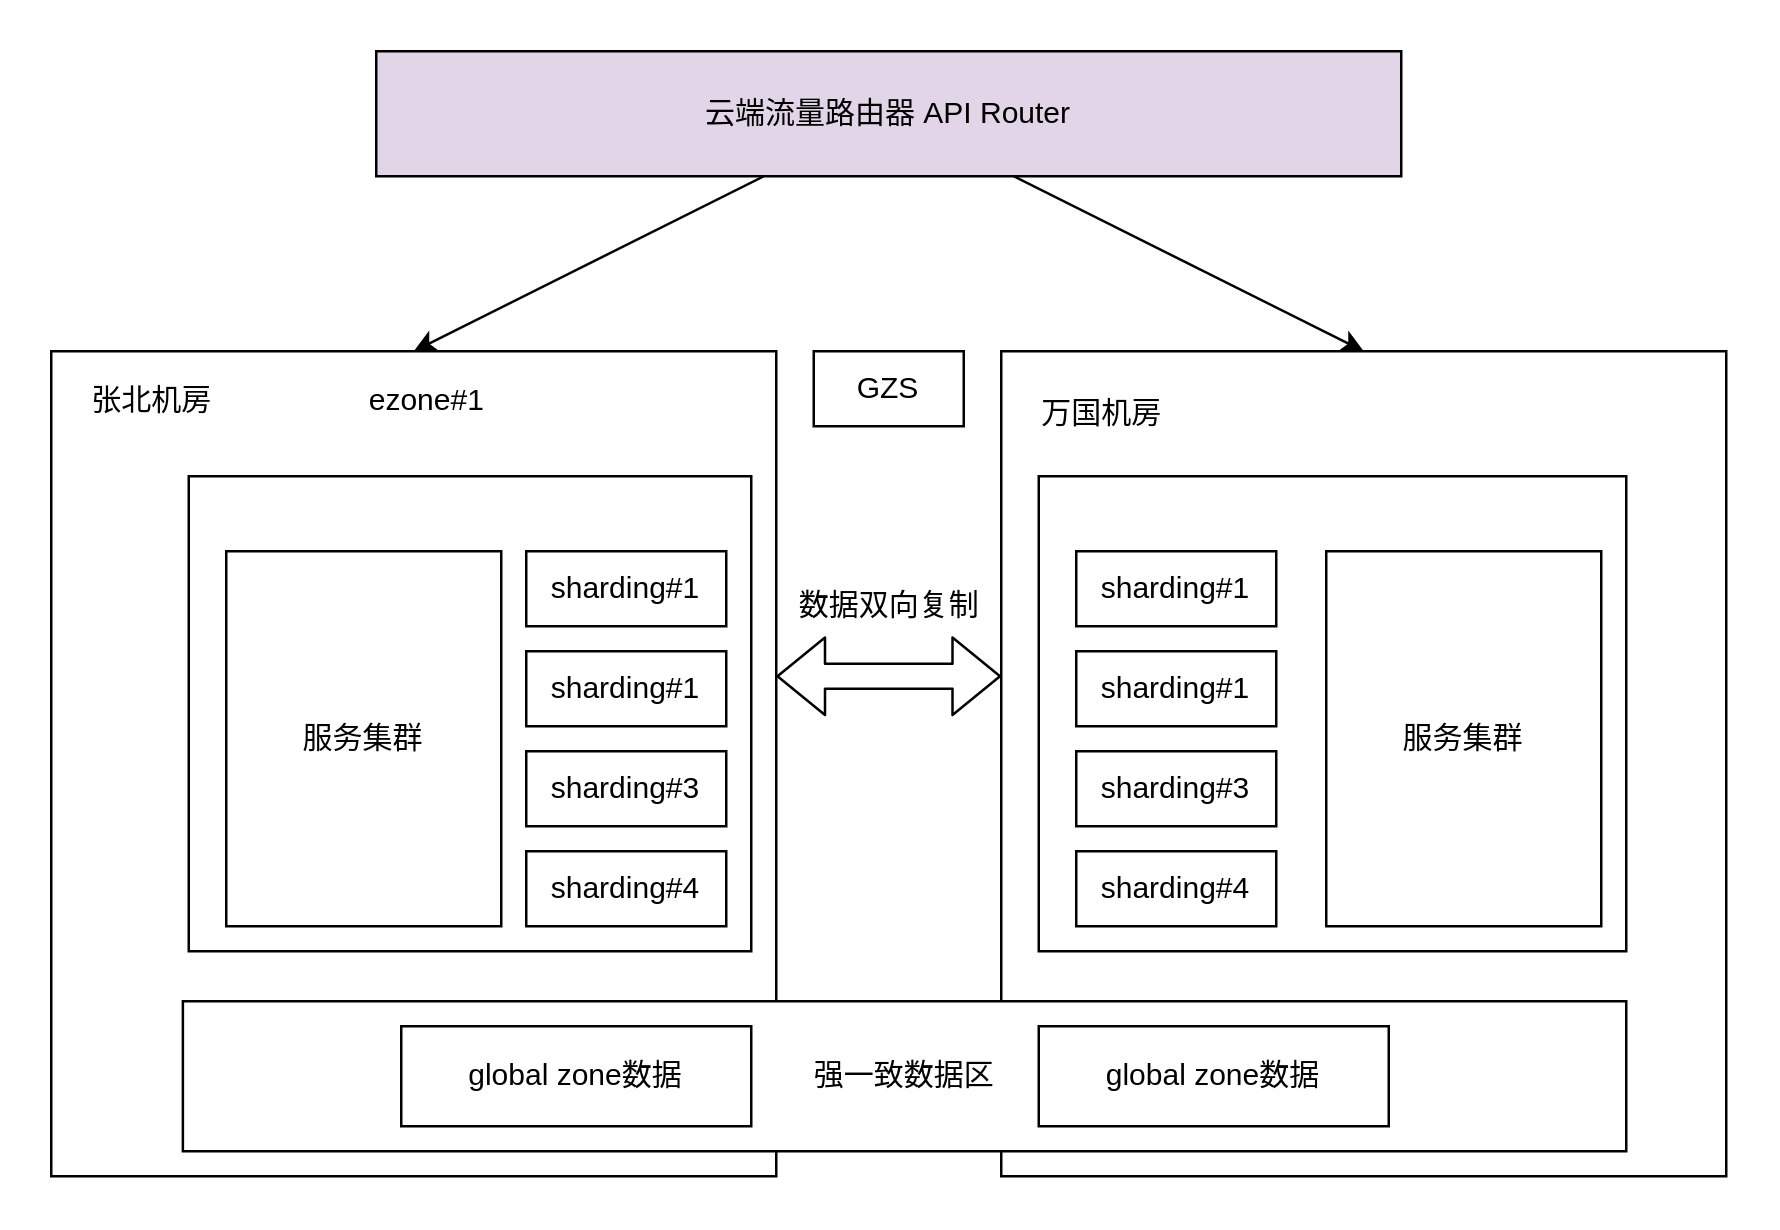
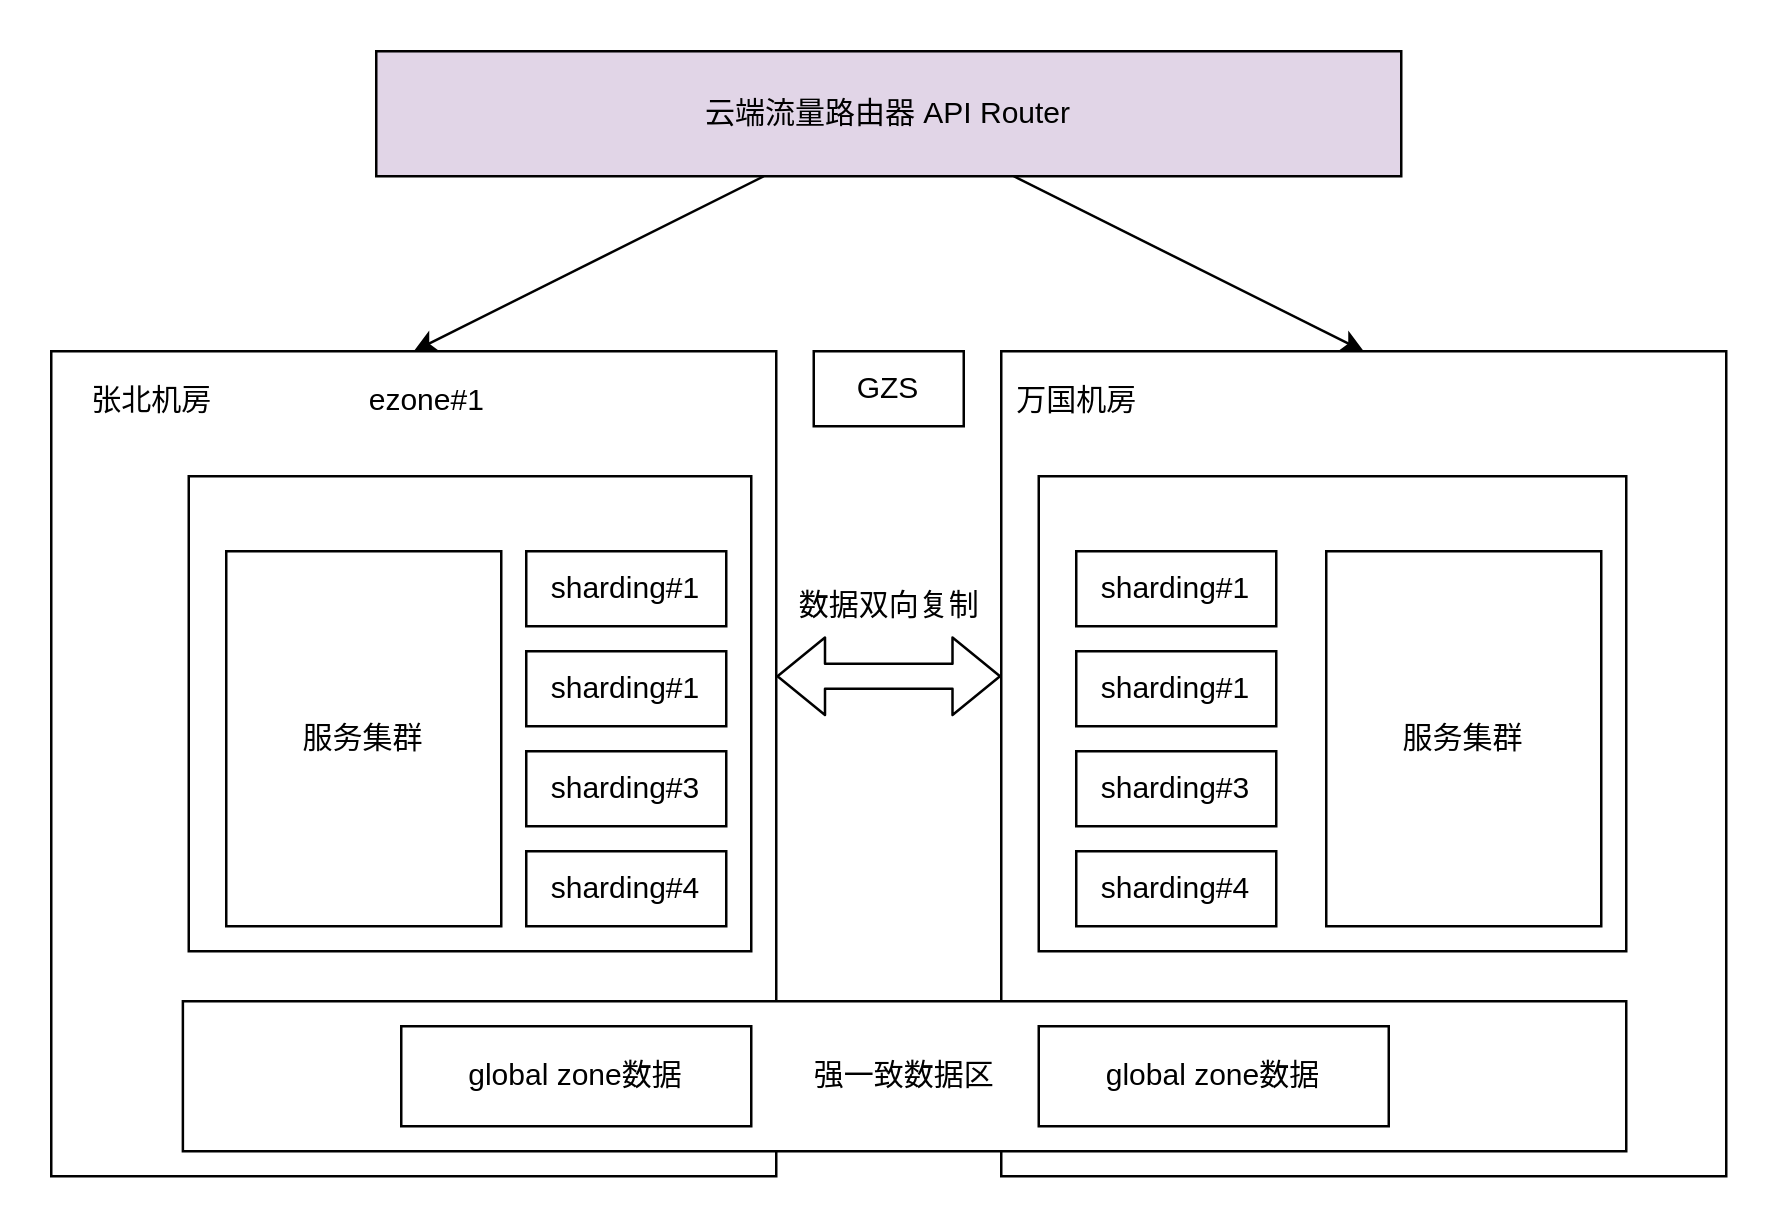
- <mxCell id="23" value="万国机房" style="text;html=1;align=center;verticalAlign=middle;resizable=0;points=[];autosize=1;" vertex="1" parent="15"><mxGeometry x="10" y="15" width="60" height="20" as="geometry" /></mxCell>
+ <mxCell id="23" value="万国机房" style="text;html=1;align=center;verticalAlign=middle;resizable=0;points=[];autosize=1;" vertex="1" parent="15"><mxGeometry y="10" width="60" height="20" as="geometry" /></mxCell>
